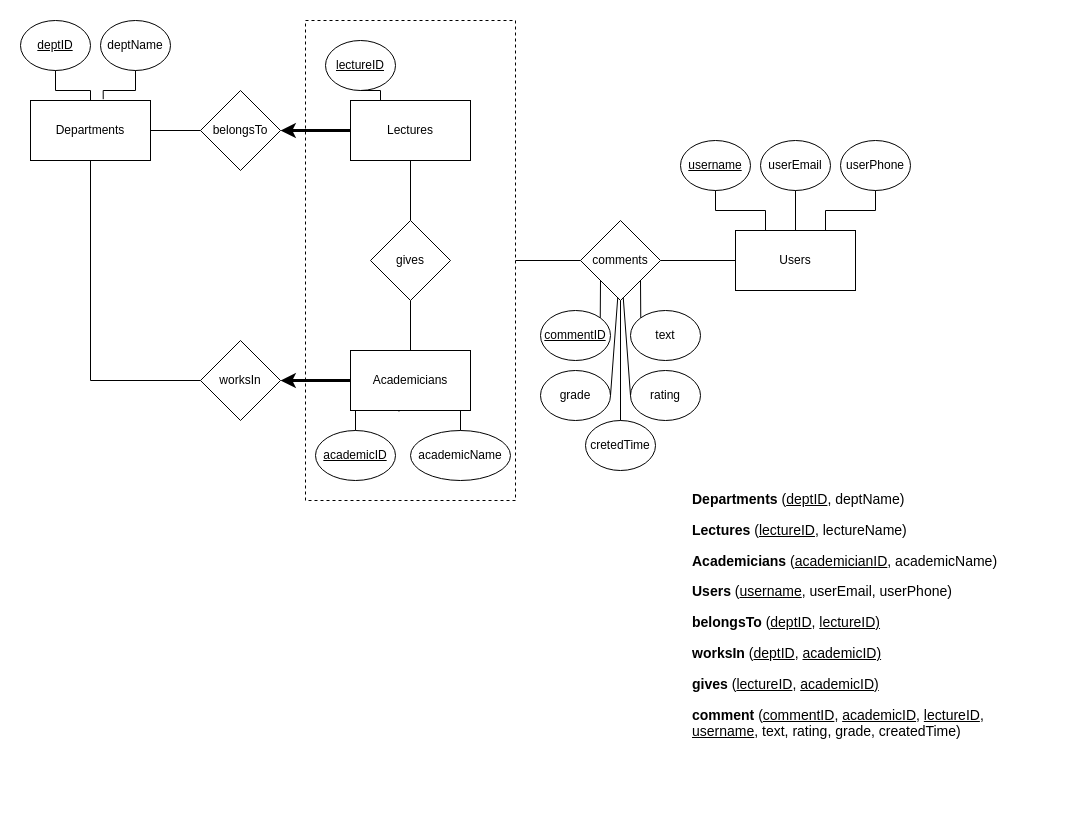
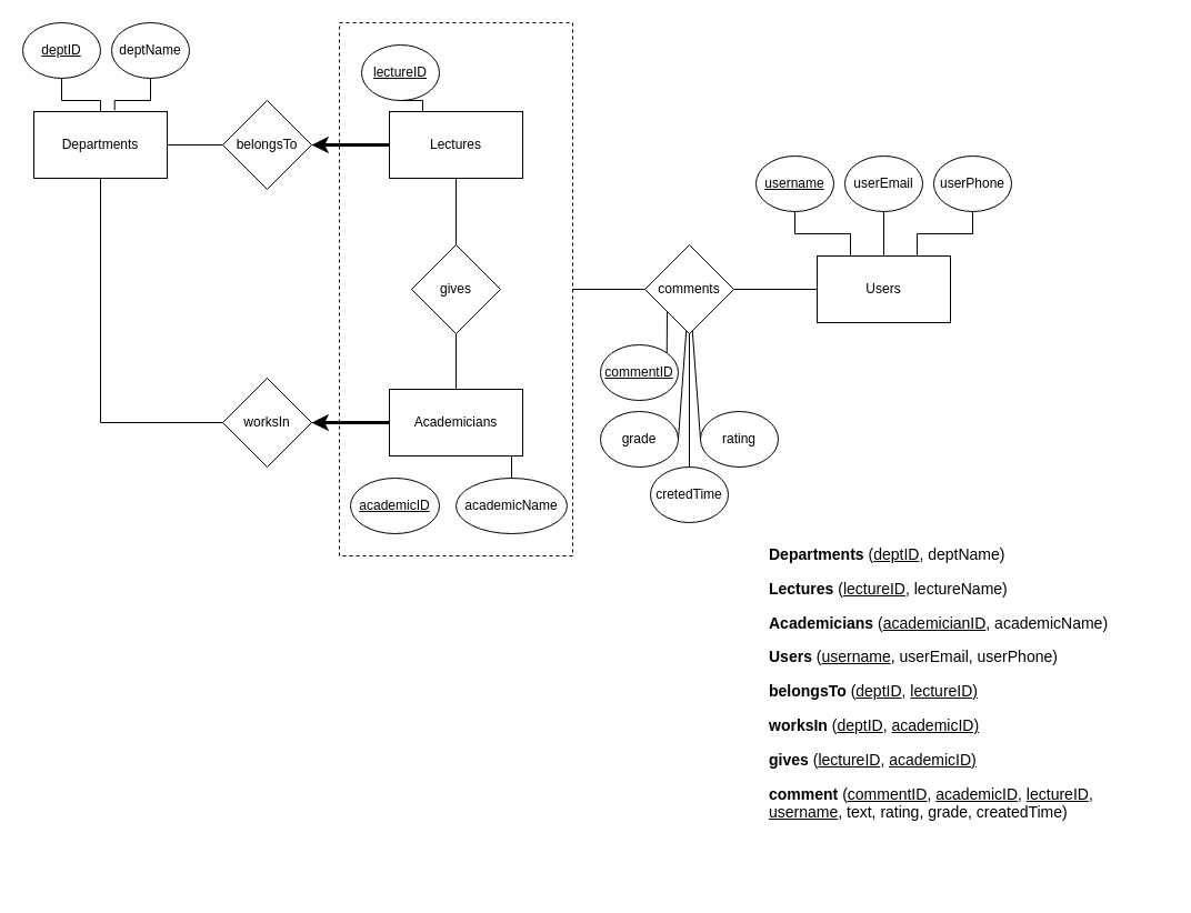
- <mxCell id="41" value="" style="endArrow=none;html=1;rounded=0;strokeWidth=1;entryX=1;entryY=1;entryDx=0;entryDy=0;exitX=0;exitY=0;exitDx=0;exitDy=0;" edge="1" parent="1" source="36" target="18"><mxGeometry width="50" height="50" relative="1" as="geometry"><mxPoint x="450" y="400" as="sourcePoint" /><mxPoint x="500" y="350" as="targetPoint" /></mxGeometry></mxCell>
- <mxCell id="36" value="text" style="ellipse;whiteSpace=wrap;html=1;fillColor=none;" vertex="1" parent="1"><mxGeometry x="630" y="310" width="70" height="50" as="geometry" /></mxCell>
- <mxCell id="31" style="edgeStyle=orthogonalEdgeStyle;rounded=0;orthogonalLoop=1;jettySize=auto;html=1;entryX=0.404;entryY=1.018;entryDx=0;entryDy=0;entryPerimeter=0;strokeWidth=1;startArrow=none;startFill=0;endArrow=none;endFill=0;" edge="1" parent="1" source="32" target="4"><mxGeometry relative="1" as="geometry" /></mxCell>
